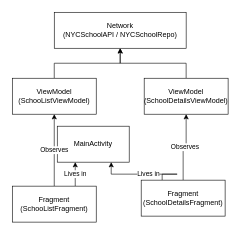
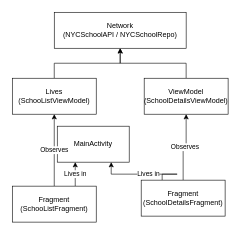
- <mxCell id="4" value="&lt;div&gt;ViewModel&lt;/div&gt;&lt;div&gt;(SchooListViewModel)&lt;/div&gt;" style="rounded=0;whiteSpace=wrap;html=1;" vertex="1" parent="1"><mxGeometry x="20" y="130" width="140" height="60" as="geometry" /></mxCell>
+ <mxCell id="4" value="&lt;div&gt;Lives&lt;/div&gt;&lt;div&gt;(SchooListViewModel)&lt;/div&gt;" style="rounded=0;whiteSpace=wrap;html=1;" vertex="1" parent="1"><mxGeometry x="20" y="130" width="140" height="60" as="geometry" /></mxCell>
